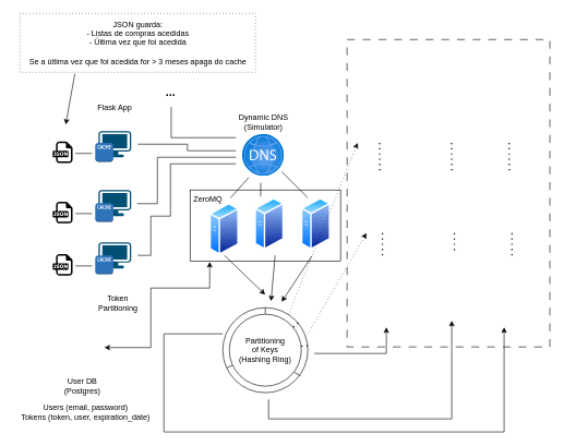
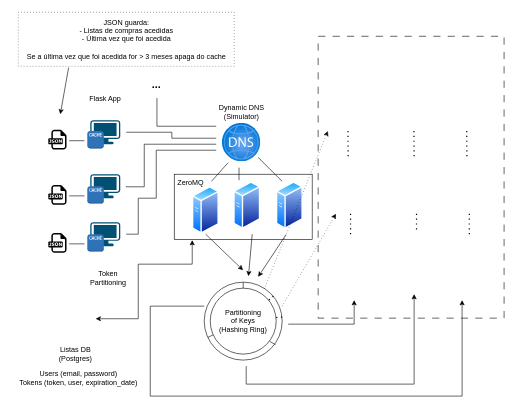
- <mxCell id="51" value="User DB&lt;br&gt;(Postgres)" style="text;html=1;align=center;verticalAlign=middle;resizable=0;points=[];autosize=1;strokeColor=none;fillColor=none;" vertex="1" parent="1"><mxGeometry x="84.5" y="569.5" width="80" height="40" as="geometry" /></mxCell>
+ <mxCell id="51" value="Listas DB&lt;br&gt;(Postgres)" style="text;html=1;align=center;verticalAlign=middle;resizable=0;points=[];autosize=1;strokeColor=none;fillColor=none;" vertex="1" parent="1"><mxGeometry x="84.5" y="569.5" width="80" height="40" as="geometry" /></mxCell>
